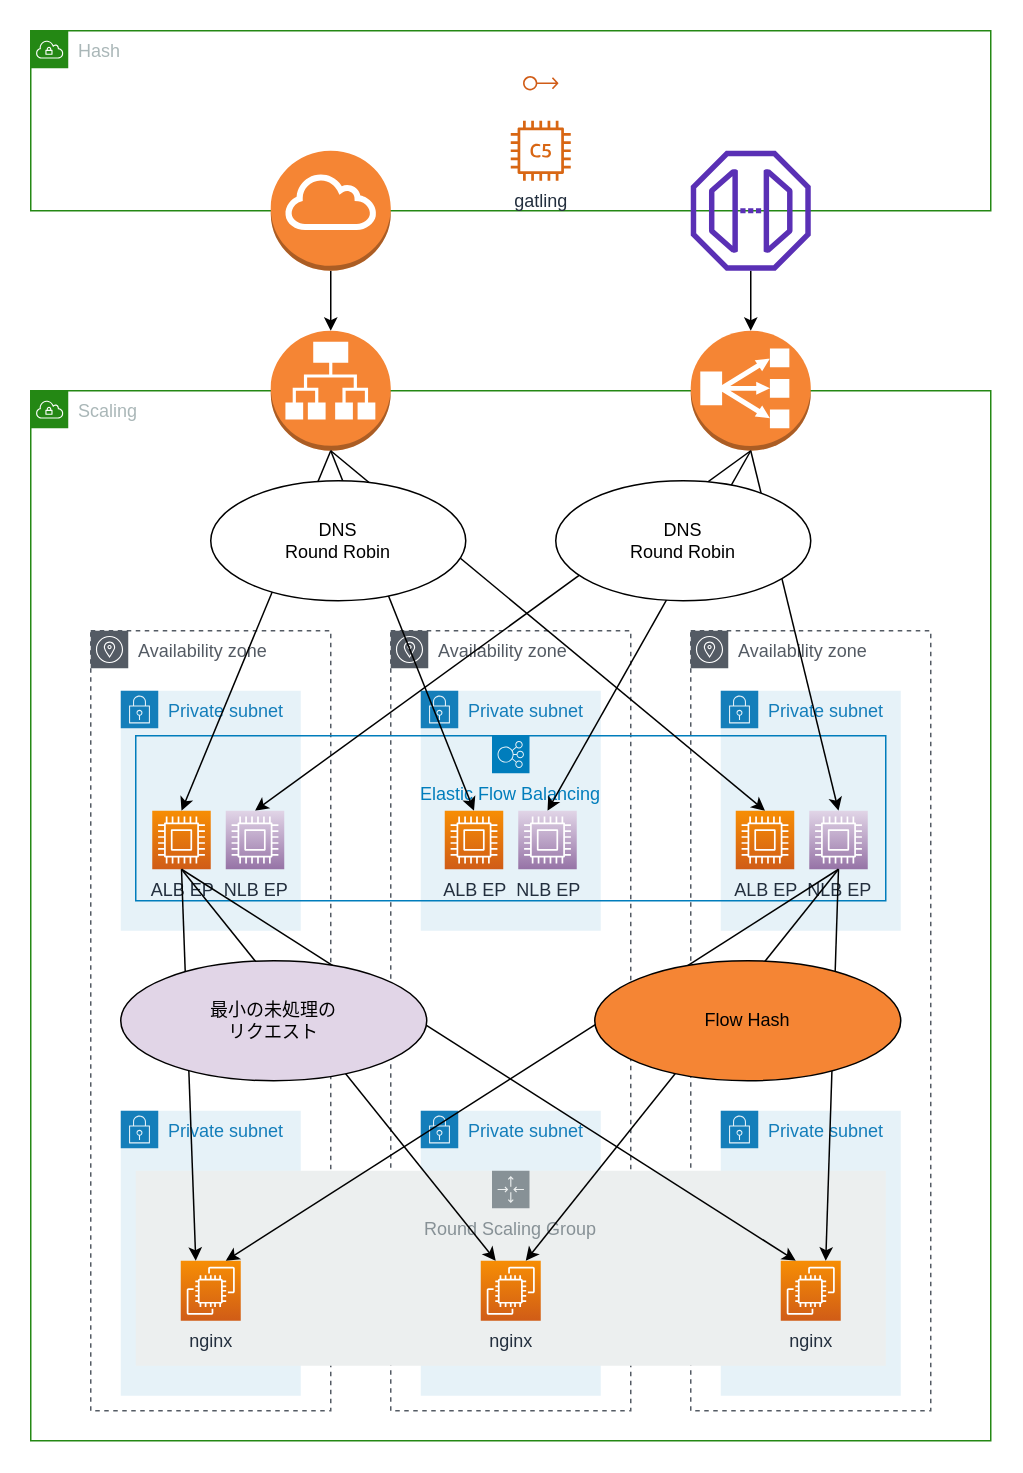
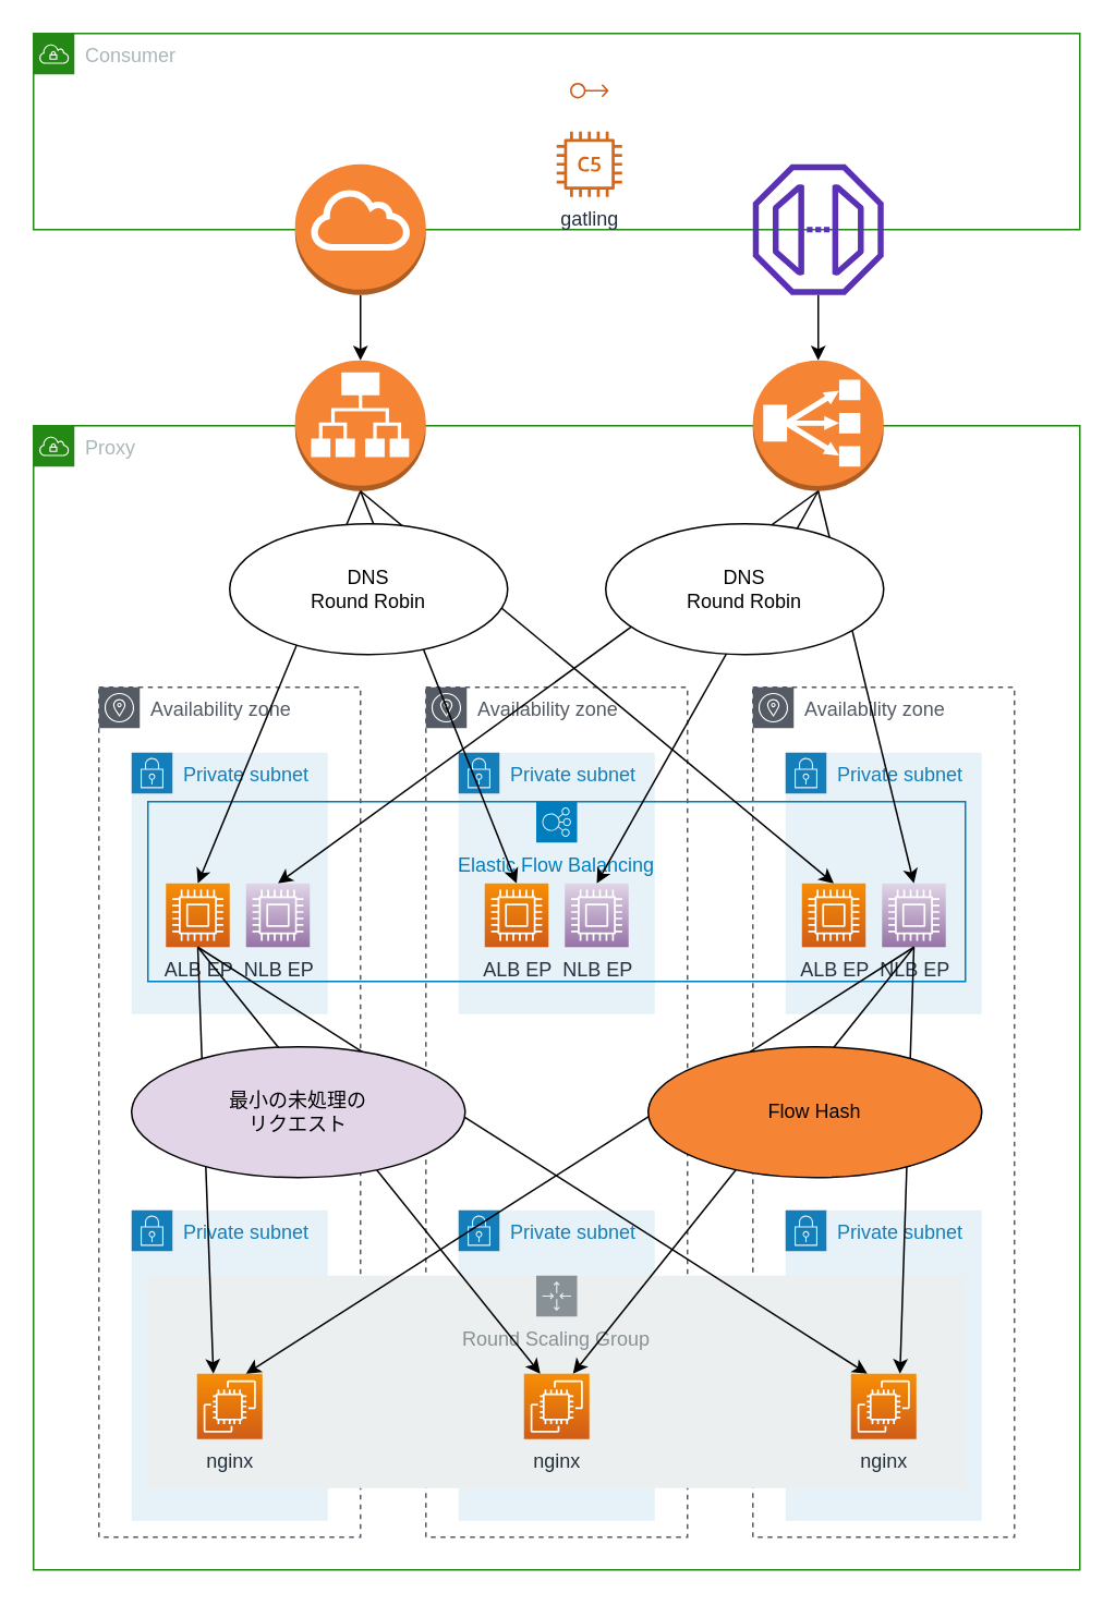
- <mxCell id="10" value="Hash" style="points=[[0,0],[0.25,0],[0.5,0],[0.75,0],[1,0],[1,0.25],[1,0.5],[1,0.75],[1,1],[0.75,1],[0.5,1],[0.25,1],[0,1],[0,0.75],[0,0.5],[0,0.25]];outlineConnect=0;gradientColor=none;html=1;whiteSpace=wrap;fontSize=12;fontStyle=0;shape=mxgraph.aws4.group;grIcon=mxgraph.aws4.group_vpc;strokeColor=#248814;fillColor=none;verticalAlign=top;align=left;spacingLeft=30;fontColor=#AAB7B8;dashed=0;" parent="1" vertex="1"><mxGeometry x="20" y="20" width="640" height="120" as="geometry" /></mxCell>
+ <mxCell id="10" value="Consumer" style="points=[[0,0],[0.25,0],[0.5,0],[0.75,0],[1,0],[1,0.25],[1,0.5],[1,0.75],[1,1],[0.75,1],[0.5,1],[0.25,1],[0,1],[0,0.75],[0,0.5],[0,0.25]];outlineConnect=0;gradientColor=none;html=1;whiteSpace=wrap;fontSize=12;fontStyle=0;shape=mxgraph.aws4.group;grIcon=mxgraph.aws4.group_vpc;strokeColor=#248814;fillColor=none;verticalAlign=top;align=left;spacingLeft=30;fontColor=#AAB7B8;dashed=0;" parent="1" vertex="1"><mxGeometry x="20" y="20" width="640" height="120" as="geometry" /></mxCell>
- <mxCell id="2" value="Scaling" style="points=[[0,0],[0.25,0],[0.5,0],[0.75,0],[1,0],[1,0.25],[1,0.5],[1,0.75],[1,1],[0.75,1],[0.5,1],[0.25,1],[0,1],[0,0.75],[0,0.5],[0,0.25]];outlineConnect=0;gradientColor=none;html=1;whiteSpace=wrap;fontSize=12;fontStyle=0;shape=mxgraph.aws4.group;grIcon=mxgraph.aws4.group_vpc;strokeColor=#248814;fillColor=none;verticalAlign=top;align=left;spacingLeft=30;fontColor=#AAB7B8;dashed=0;" parent="1" vertex="1"><mxGeometry x="20" y="260" width="640" height="700" as="geometry" /></mxCell>
+ <mxCell id="2" value="Proxy" style="points=[[0,0],[0.25,0],[0.5,0],[0.75,0],[1,0],[1,0.25],[1,0.5],[1,0.75],[1,1],[0.75,1],[0.5,1],[0.25,1],[0,1],[0,0.75],[0,0.5],[0,0.25]];outlineConnect=0;gradientColor=none;html=1;whiteSpace=wrap;fontSize=12;fontStyle=0;shape=mxgraph.aws4.group;grIcon=mxgraph.aws4.group_vpc;strokeColor=#248814;fillColor=none;verticalAlign=top;align=left;spacingLeft=30;fontColor=#AAB7B8;dashed=0;" parent="1" vertex="1"><mxGeometry x="20" y="260" width="640" height="700" as="geometry" /></mxCell>
